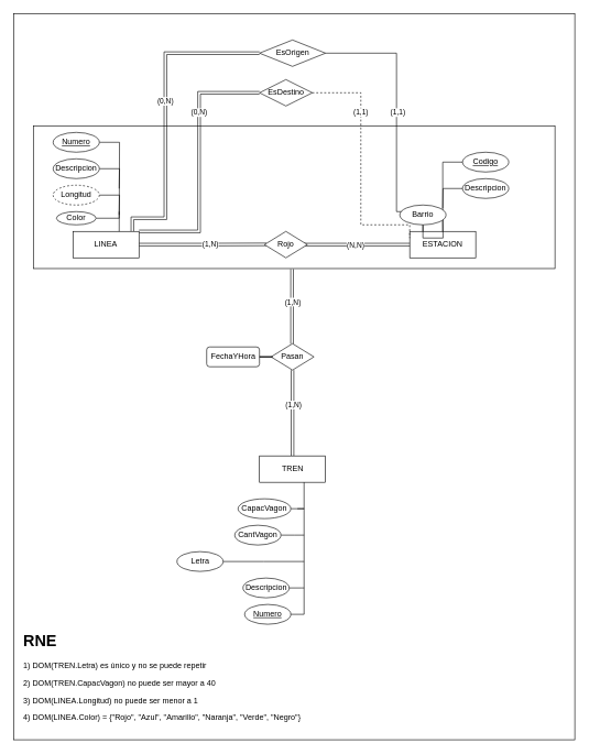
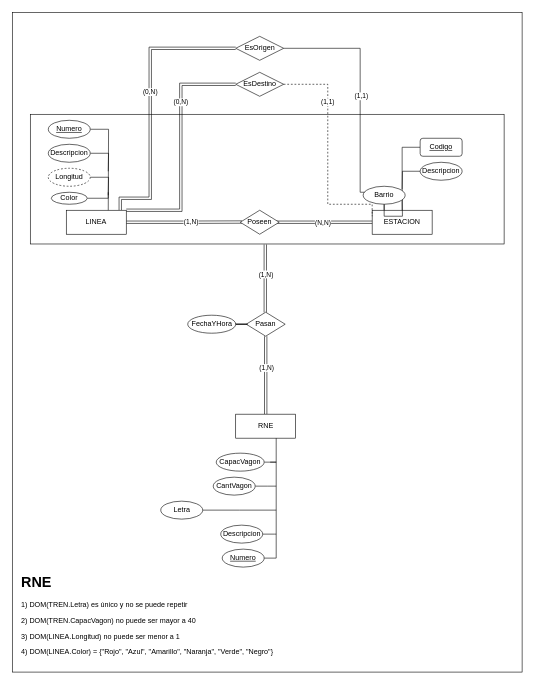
- <mxCell id="47" value="EsOrigen" style="shape=rhombus;perimeter=rhombusPerimeter;whiteSpace=wrap;html=1;align=center;" parent="1" vertex="1"><mxGeometry x="392.5" y="60" width="100" height="40" as="geometry" /></mxCell>
+ <mxCell id="47" value="EsOrigen" style="shape=rhombus;perimeter=rhombusPerimeter;whiteSpace=wrap;html=1;align=center;" parent="1" vertex="1"><mxGeometry x="392.5" y="60" width="80" height="40" as="geometry" /></mxCell>
- <mxCell id="19" value="Codigo" style="ellipse;whiteSpace=wrap;html=1;align=center;fontStyle=4;" parent="1" vertex="1"><mxGeometry x="700" y="230" width="70" height="30" as="geometry" /></mxCell>
+ <mxCell id="19" value="Codigo" style="whiteSpace=wrap;html=1;align=center;fontStyle=4;rounded=1;" parent="1" vertex="1"><mxGeometry x="700" y="230" width="70" height="30" as="geometry" /></mxCell>
- <mxCell id="35" value="Rojo" style="shape=rhombus;perimeter=rhombusPerimeter;whiteSpace=wrap;html=1;align=center;" parent="1" vertex="1"><mxGeometry x="400" y="350" width="65" height="40" as="geometry" /></mxCell>
+ <mxCell id="35" value="Poseen" style="shape=rhombus;perimeter=rhombusPerimeter;whiteSpace=wrap;html=1;align=center;" parent="1" vertex="1"><mxGeometry x="400" y="350" width="65" height="40" as="geometry" /></mxCell>
- <mxCell id="42" value="FechaYHora" style="whiteSpace=wrap;html=1;align=center;rounded=1;" parent="1" vertex="1"><mxGeometry x="312.5" y="525" width="80" height="30" as="geometry" /></mxCell>
+ <mxCell id="42" value="FechaYHora" style="ellipse;whiteSpace=wrap;html=1;align=center;" parent="1" vertex="1"><mxGeometry x="312.5" y="525" width="80" height="30" as="geometry" /></mxCell>
- <mxCell id="5" value="TREN" style="whiteSpace=wrap;html=1;align=center;" parent="1" vertex="1"><mxGeometry x="392.5" y="690" width="100" height="40" as="geometry" /></mxCell>
+ <mxCell id="5" value="RNE" style="whiteSpace=wrap;html=1;align=center;" parent="1" vertex="1"><mxGeometry x="392.5" y="690" width="100" height="40" as="geometry" /></mxCell>
